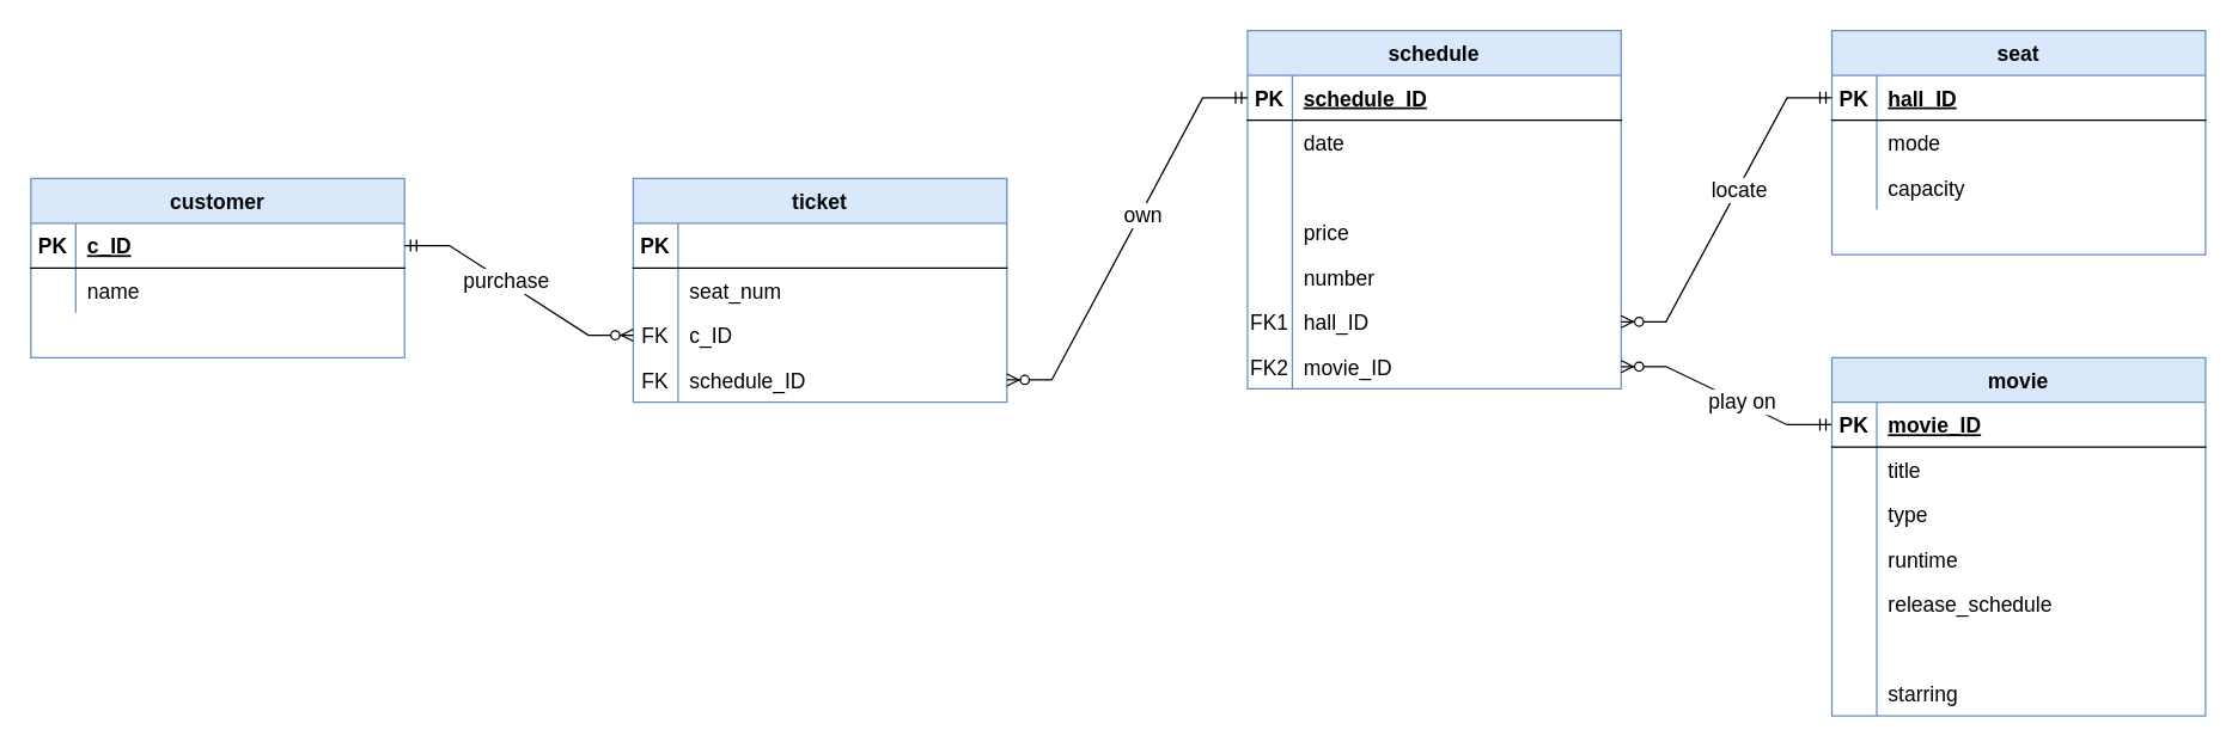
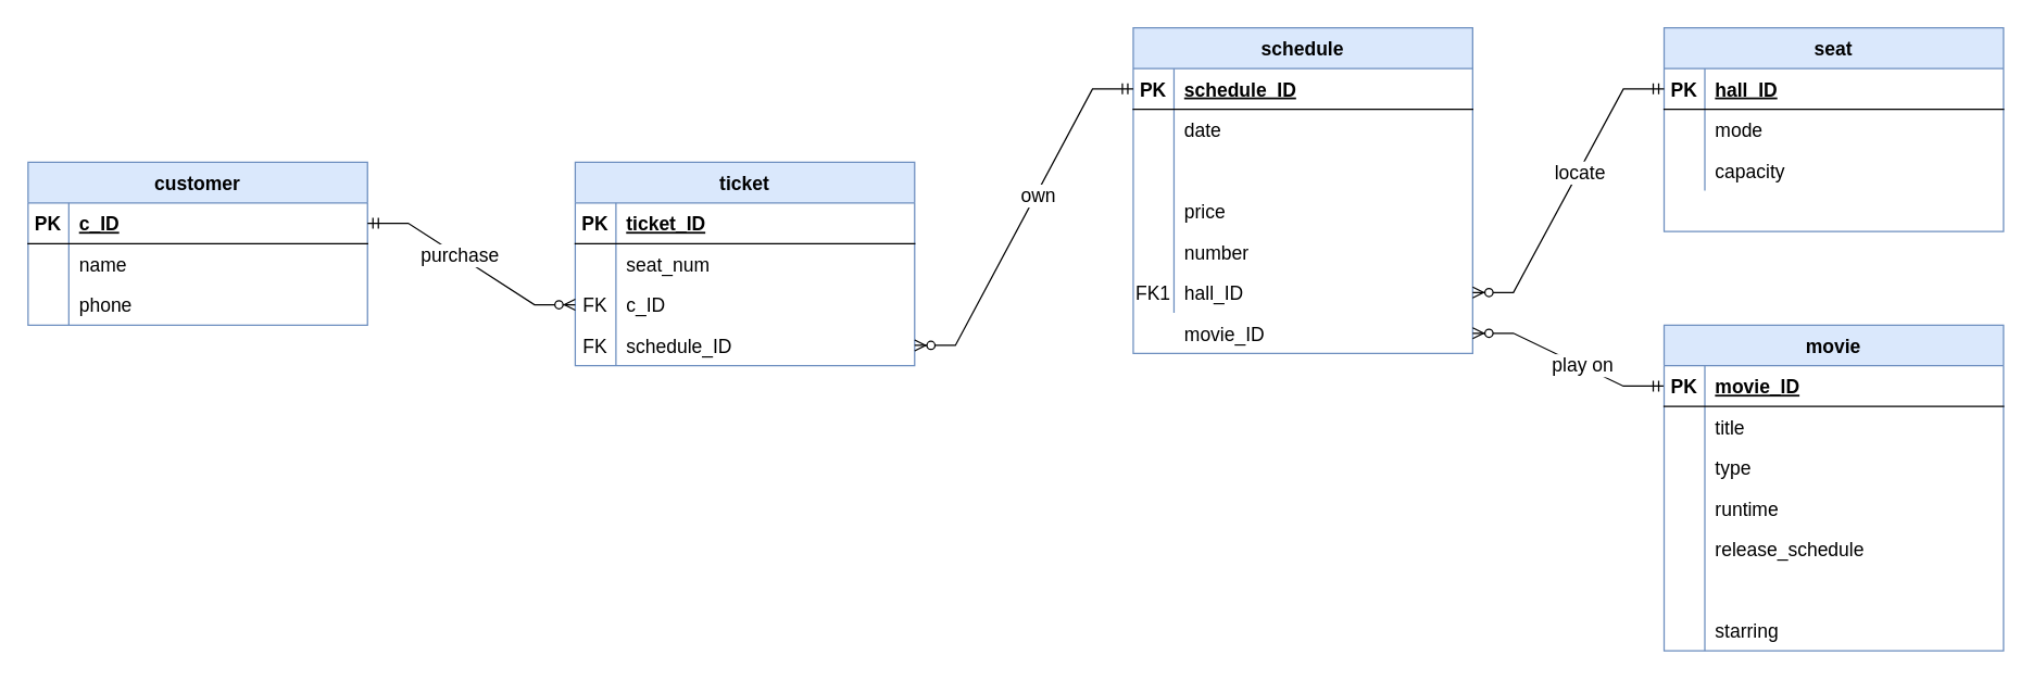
+ <mxCell id="36" value="ticket_ID" style="shape=partialRectangle;overflow=hidden;connectable=0;fillColor=none;top=0;left=0;bottom=0;right=0;align=left;spacingLeft=6;fontStyle=5;fontSize=14;" parent="34" vertex="1"><mxGeometry x="30" width="220" height="30" as="geometry"><mxRectangle width="220" height="30" as="alternateBounds" /></mxGeometry></mxCell>
+ <mxCell id="11" value="phone" style="shape=partialRectangle;overflow=hidden;connectable=0;fillColor=none;top=0;left=0;bottom=0;right=0;align=left;spacingLeft=6;fontSize=14;verticalAlign=middle;" parent="9" vertex="1"><mxGeometry x="30" width="220" height="30" as="geometry"><mxRectangle width="220" height="30" as="alternateBounds" /></mxGeometry></mxCell>
- <mxCell id="31" value="FK2" style="shape=partialRectangle;overflow=hidden;connectable=0;fillColor=none;top=0;left=0;bottom=0;right=0;fontSize=14;" parent="30" vertex="1"><mxGeometry width="30" height="30" as="geometry"><mxRectangle width="30" height="30" as="alternateBounds" /></mxGeometry></mxCell>
